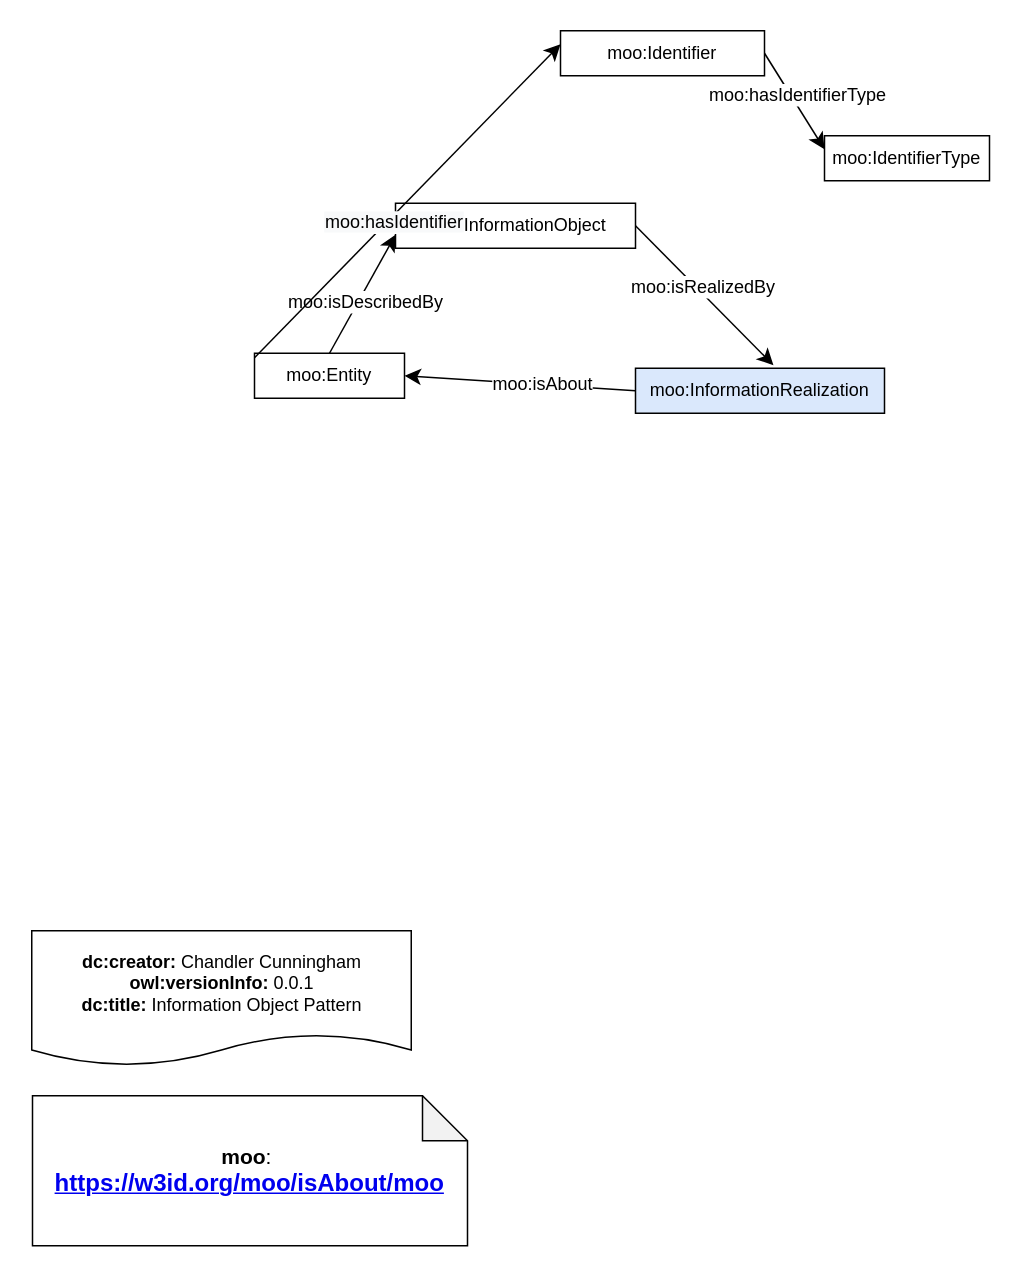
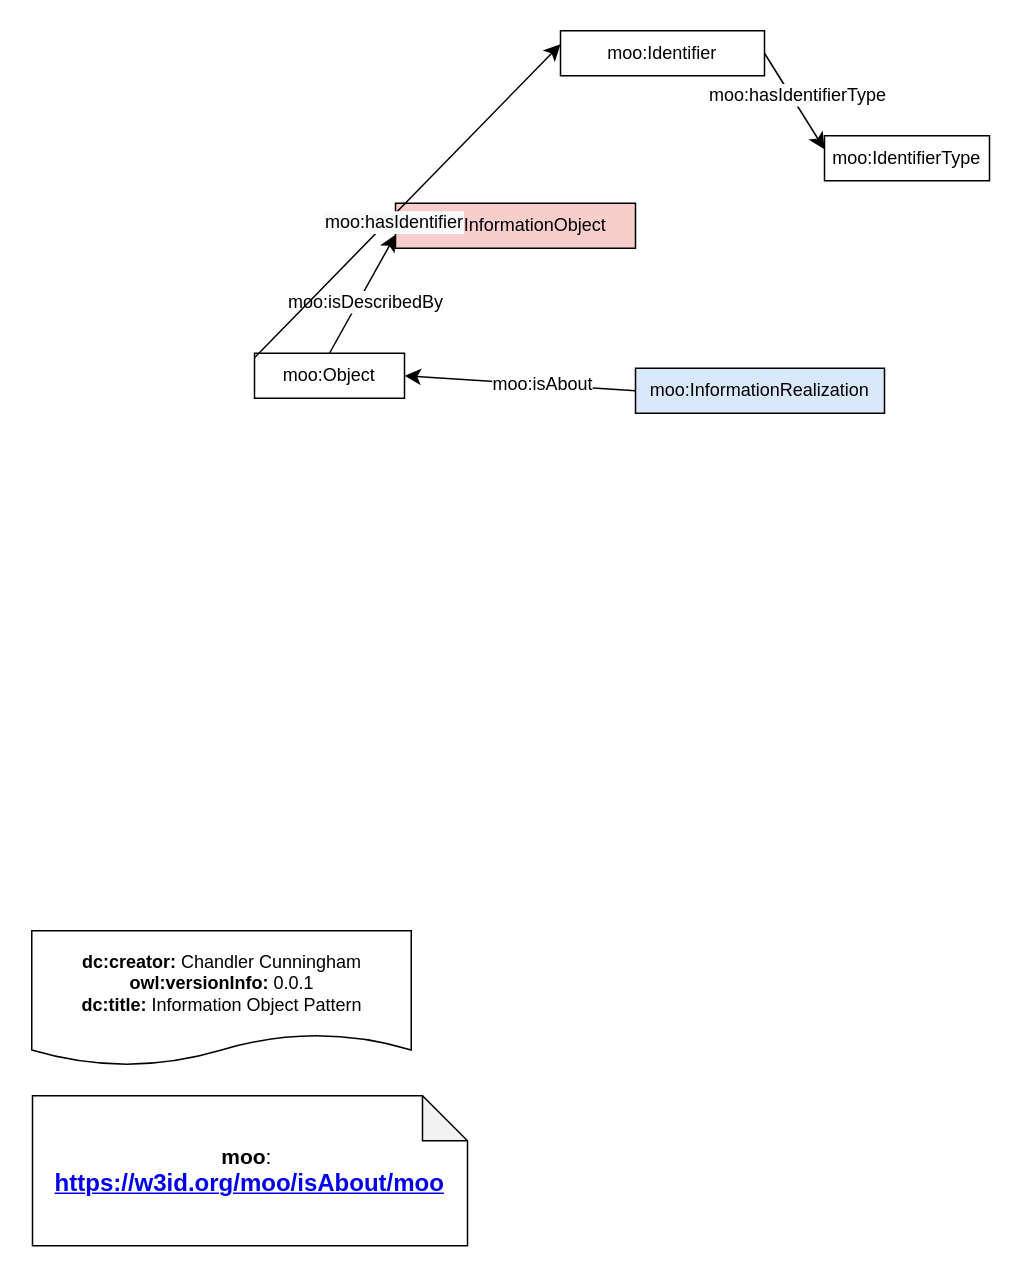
- <mxCell id="3" value="moo:InformationObject" style="rounded=0;whiteSpace=wrap;html=1;snapToPoint=1;points=[[0.1,0],[0.2,0],[0.3,0],[0.4,0],[0.5,0],[0.6,0],[0.7,0],[0.8,0],[0.9,0],[0,0.1],[0,0.3],[0,0.5],[0,0.7],[0,0.9],[0.1,1],[0.2,1],[0.3,1],[0.4,1],[0.5,1],[0.6,1],[0.7,1],[0.8,1],[0.9,1],[1,0.1],[1,0.3],[1,0.5],[1,0.7],[1,0.9]];" vertex="1" parent="1"><mxGeometry x="263" y="135" width="160" height="30" as="geometry" /></mxCell>
+ <mxCell id="3" value="moo:InformationObject" style="rounded=0;whiteSpace=wrap;html=1;snapToPoint=1;points=[[0.1,0],[0.2,0],[0.3,0],[0.4,0],[0.5,0],[0.6,0],[0.7,0],[0.8,0],[0.9,0],[0,0.1],[0,0.3],[0,0.5],[0,0.7],[0,0.9],[0.1,1],[0.2,1],[0.3,1],[0.4,1],[0.5,1],[0.6,1],[0.7,1],[0.8,1],[0.9,1],[1,0.1],[1,0.3],[1,0.5],[1,0.7],[1,0.9]];fillColor=#f8cecc;" vertex="1" parent="1"><mxGeometry x="263" y="135" width="160" height="30" as="geometry" /></mxCell>
- <mxCell id="4" value="" style="endArrow=classic;html=1;exitX=1;exitY=0.5;exitDx=0;exitDy=0;entryX=0.554;entryY=-0.067;entryDx=0;entryDy=0;endSize=8;arcSize=0;entryPerimeter=0;" edge="1" source="3" target="2" parent="1"><mxGeometry width="50" height="50" relative="1" as="geometry"><mxPoint x="129" y="363.33" as="sourcePoint" /><mxPoint x="341" y="363.33" as="targetPoint" /></mxGeometry></mxCell>
- <mxCell id="5" value="moo:isRealizedBy" style="text;html=1;align=center;verticalAlign=middle;resizable=0;points=[];labelBackgroundColor=#ffffff;" vertex="1" connectable="0" parent="4"><mxGeometry x="-0.127" relative="1" as="geometry"><mxPoint x="4.17" as="offset" /></mxGeometry></mxCell>
- <mxCell id="9" value="moo:Entity" style="rounded=0;whiteSpace=wrap;html=1;snapToPoint=1;points=[[0.1,0],[0.2,0],[0.3,0],[0.4,0],[0.5,0],[0.6,0],[0.7,0],[0.8,0],[0.9,0],[0,0.1],[0,0.3],[0,0.5],[0,0.7],[0,0.9],[0.1,1],[0.2,1],[0.3,1],[0.4,1],[0.5,1],[0.6,1],[0.7,1],[0.8,1],[0.9,1],[1,0.1],[1,0.3],[1,0.5],[1,0.7],[1,0.9]];" vertex="1" parent="1"><mxGeometry x="169" y="235" width="100" height="30" as="geometry" /></mxCell>
+ <mxCell id="9" value="moo:Object" style="rounded=0;whiteSpace=wrap;html=1;snapToPoint=1;points=[[0.1,0],[0.2,0],[0.3,0],[0.4,0],[0.5,0],[0.6,0],[0.7,0],[0.8,0],[0.9,0],[0,0.1],[0,0.3],[0,0.5],[0,0.7],[0,0.9],[0.1,1],[0.2,1],[0.3,1],[0.4,1],[0.5,1],[0.6,1],[0.7,1],[0.8,1],[0.9,1],[1,0.1],[1,0.3],[1,0.5],[1,0.7],[1,0.9]];" vertex="1" parent="1"><mxGeometry x="169" y="235" width="100" height="30" as="geometry" /></mxCell>
